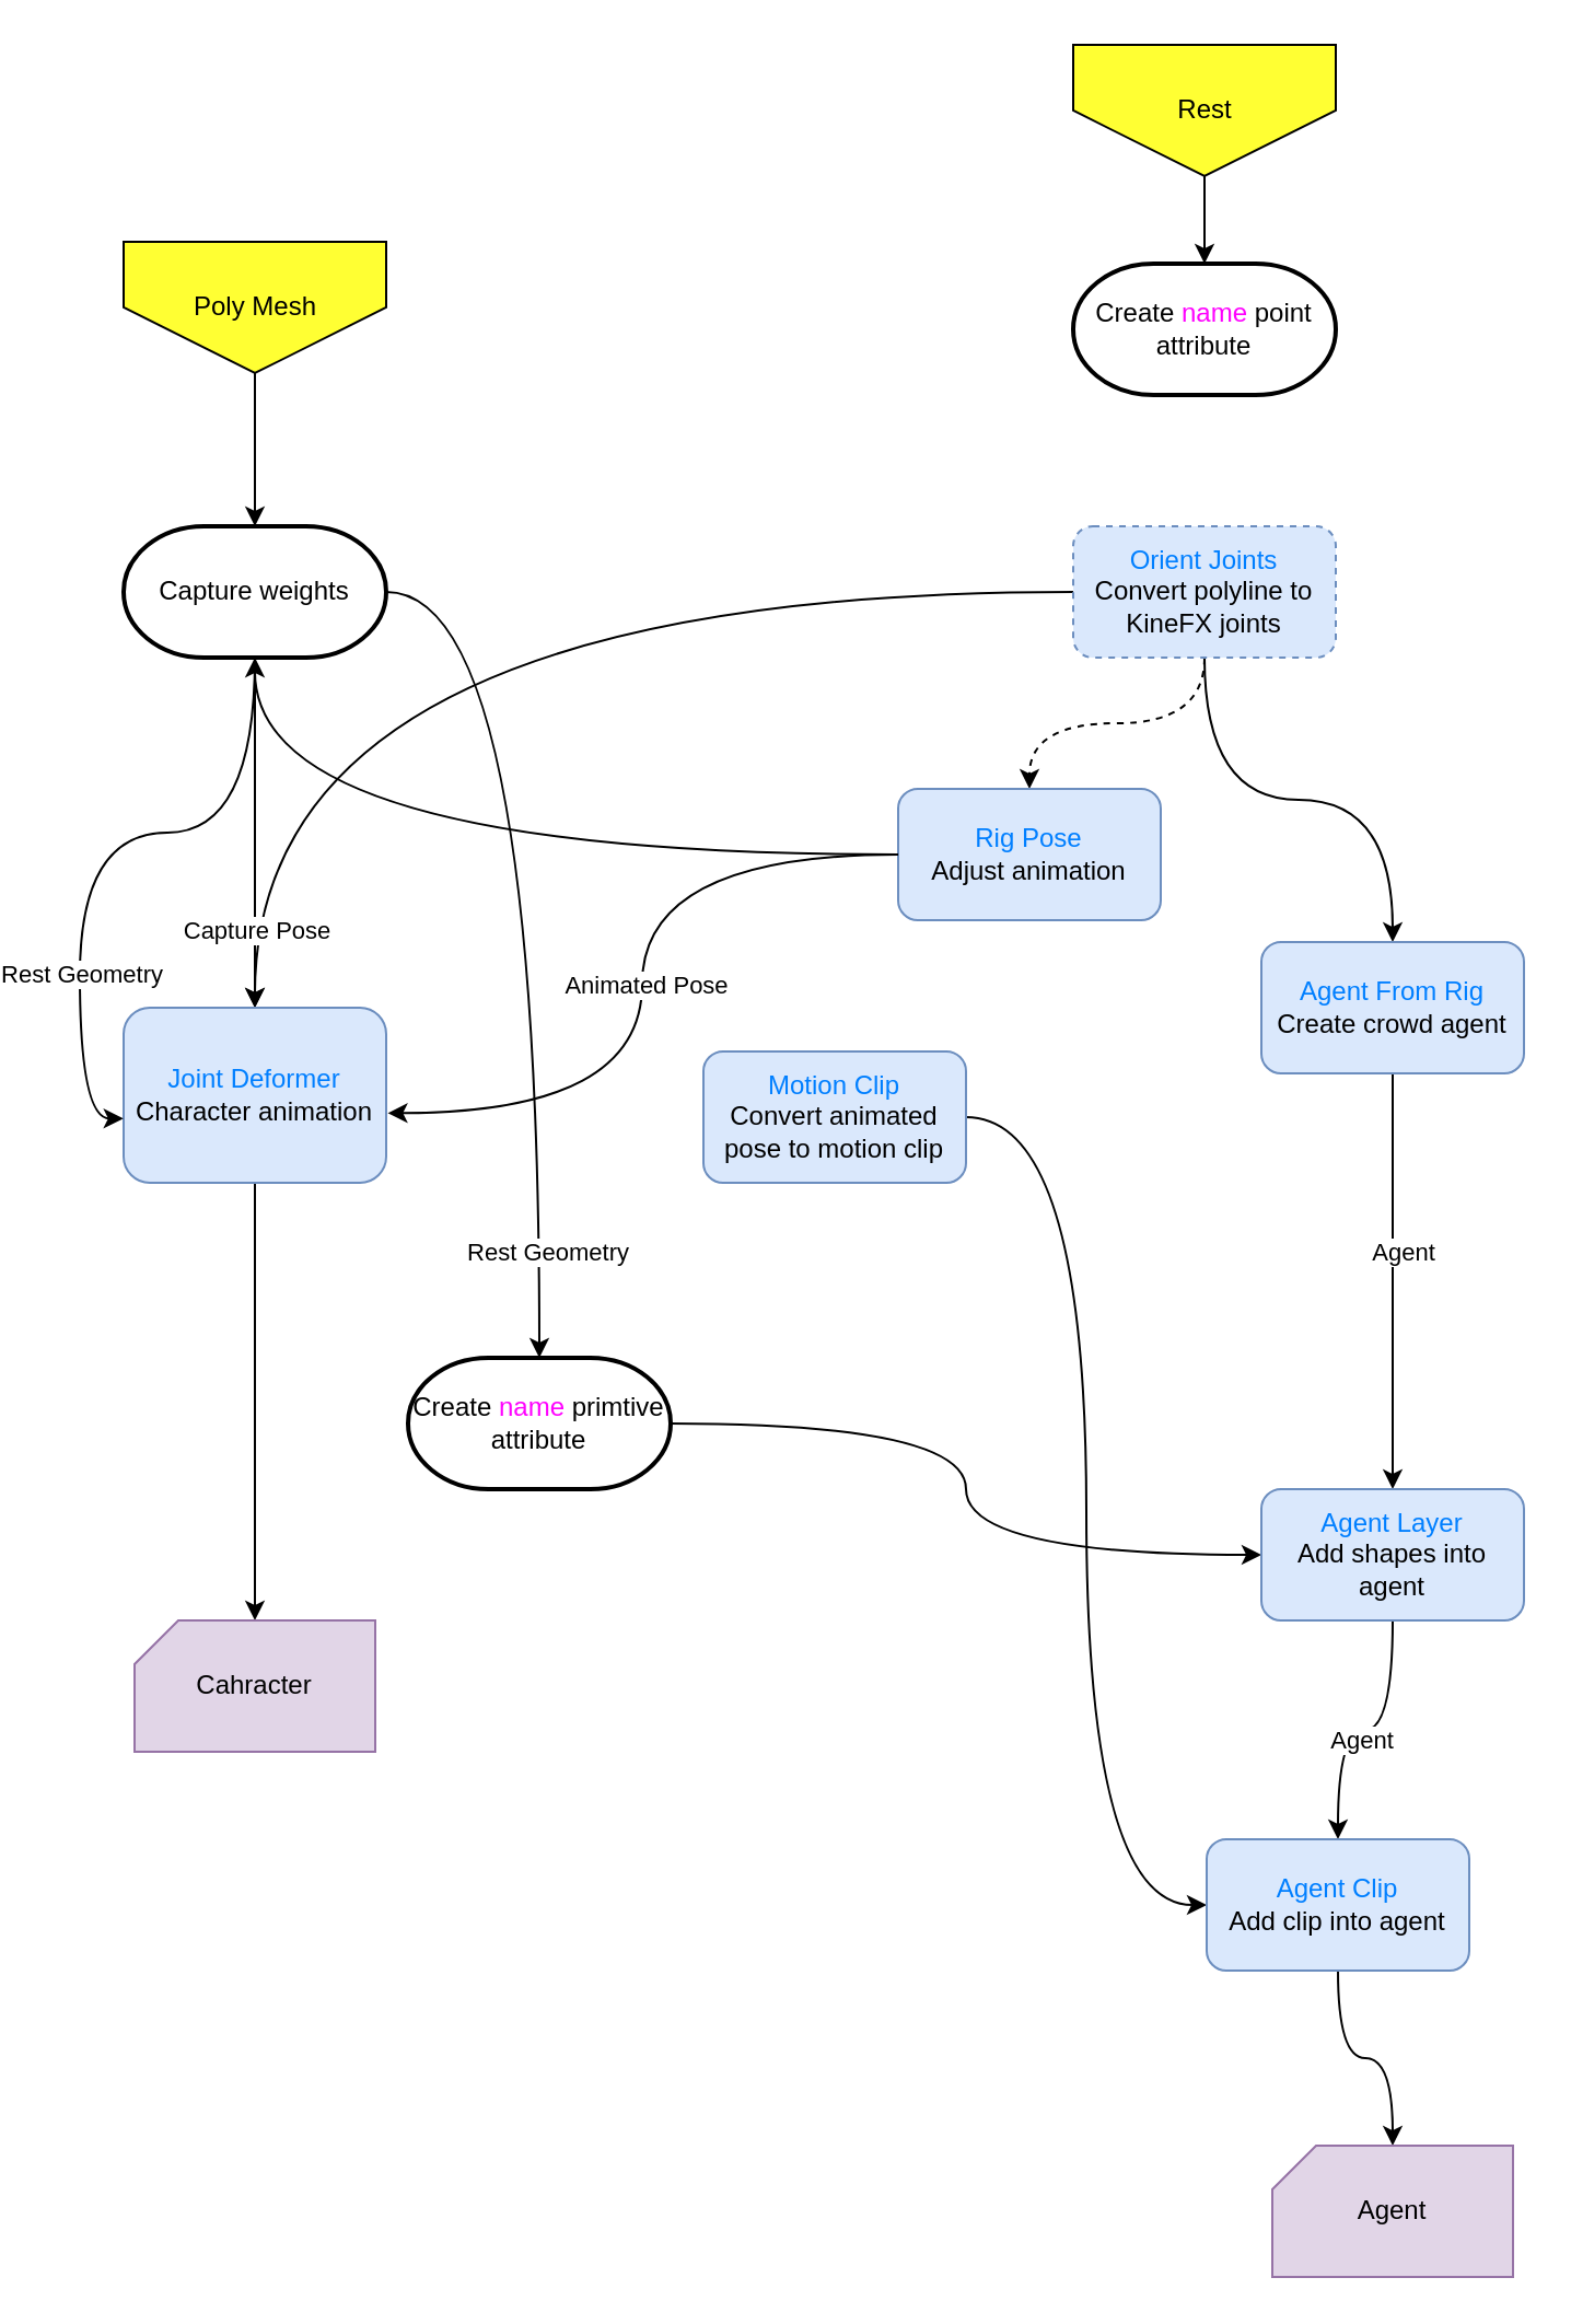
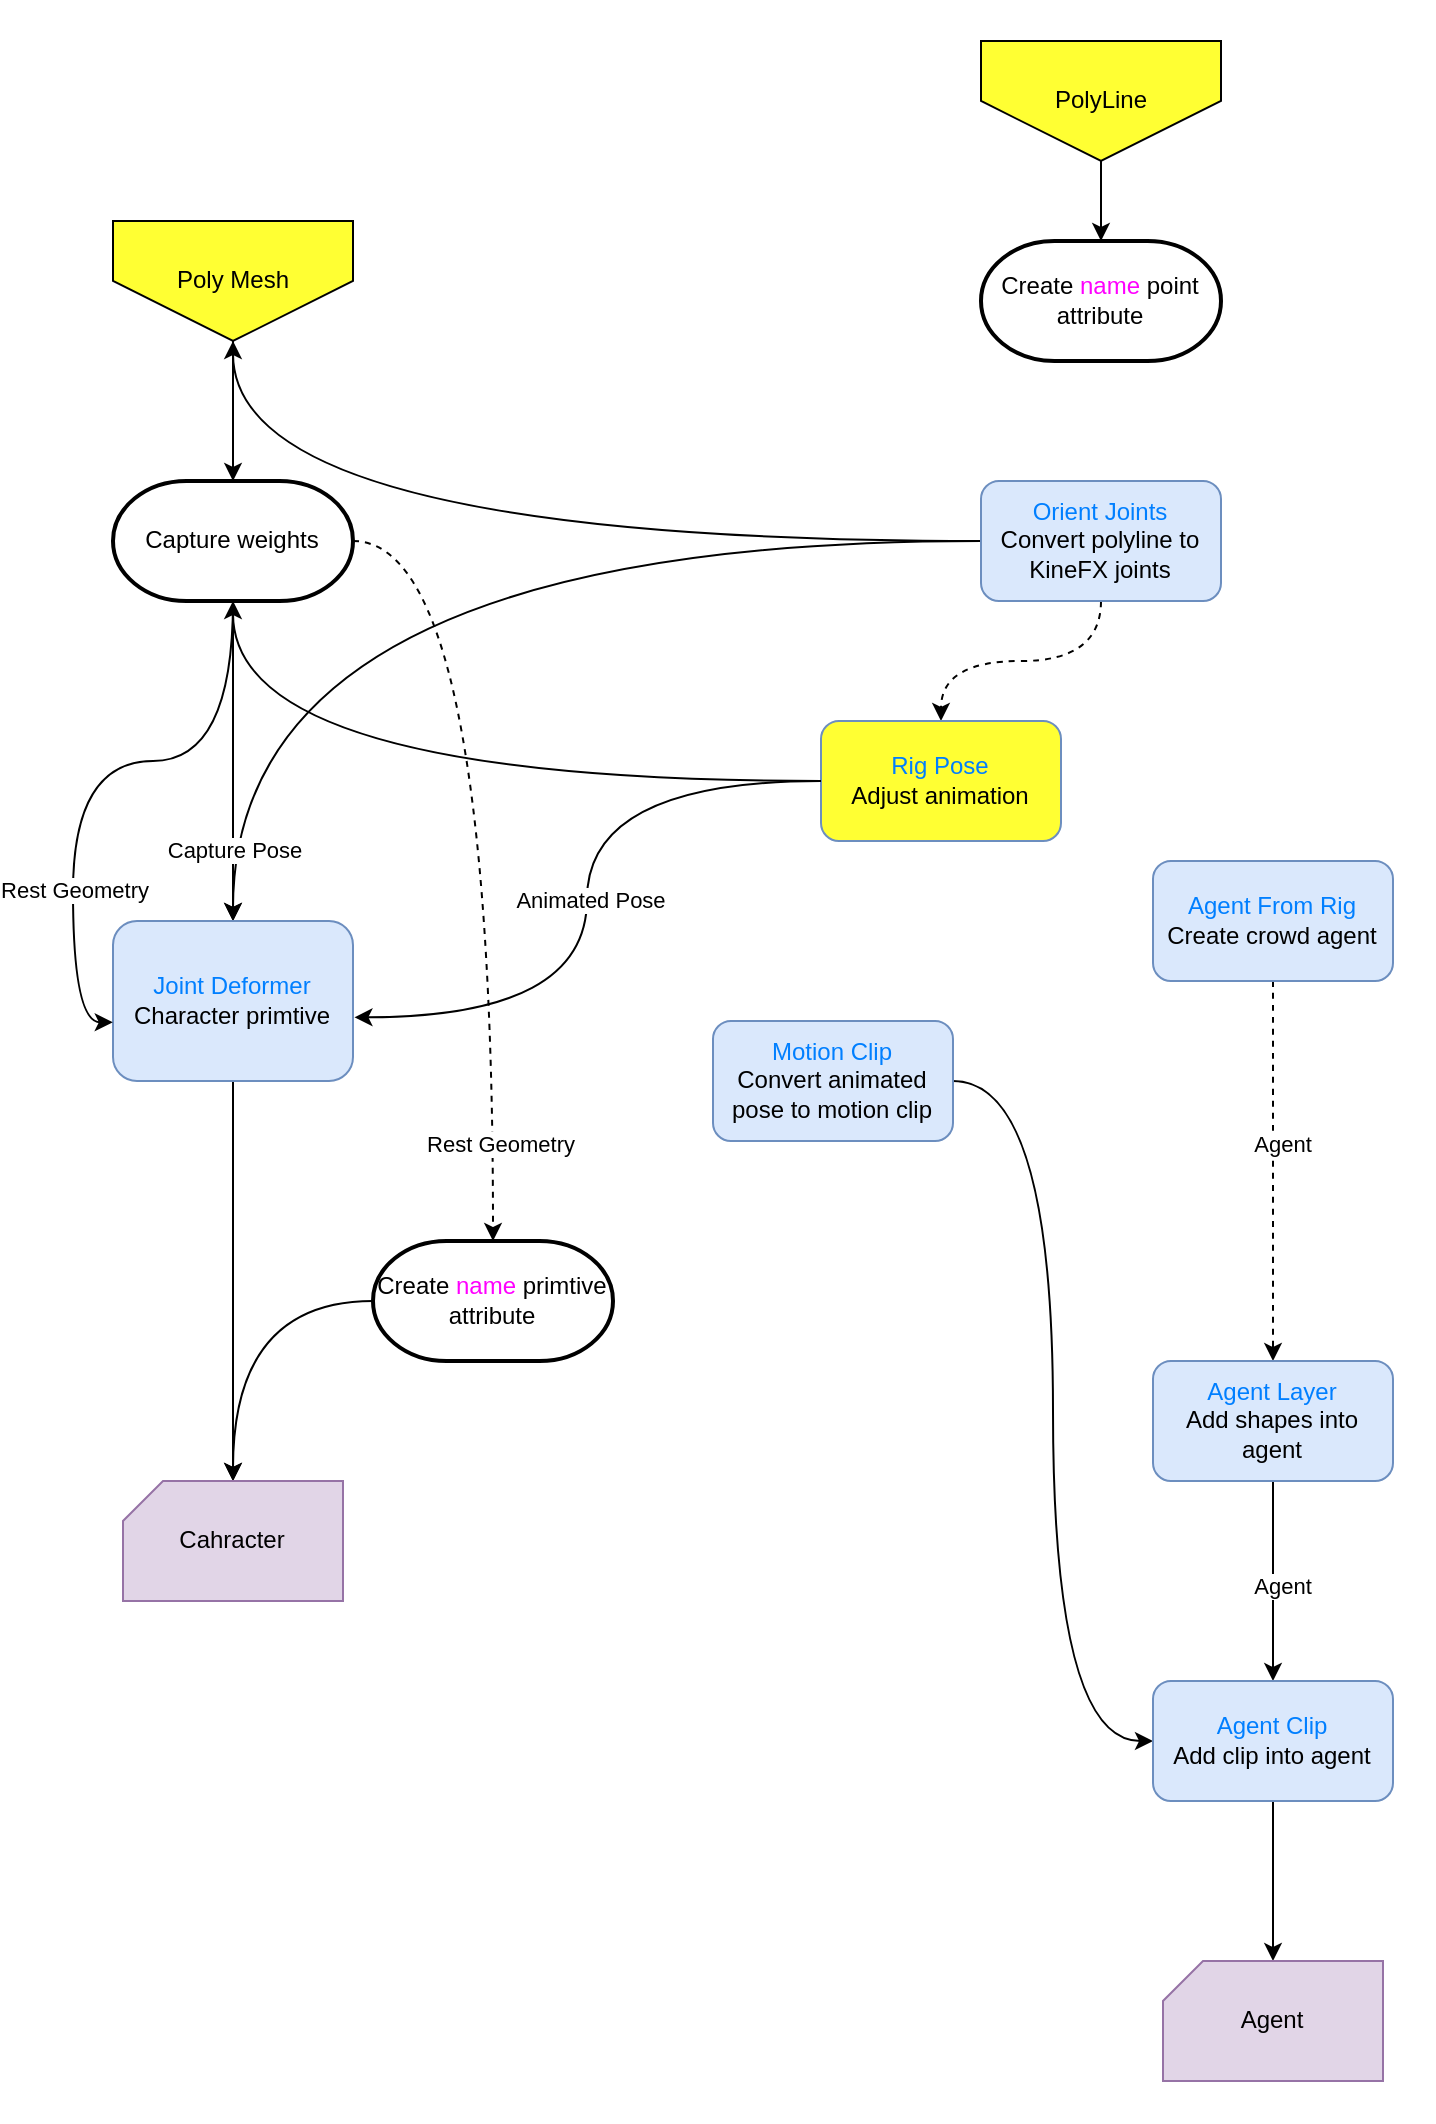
- <mxCell id="3" value="Rest" style="verticalLabelPosition=middle;verticalAlign=middle;html=1;shape=offPageConnector;rounded=0;size=0.5;labelPosition=center;align=center;labelBackgroundColor=none;fillColor=#FFFF33;" vertex="1" parent="1"><mxGeometry x="454" y="20" width="120" height="60" as="geometry" /></mxCell>
+ <mxCell id="3" value="PolyLine" style="verticalLabelPosition=middle;verticalAlign=middle;html=1;shape=offPageConnector;rounded=0;size=0.5;labelPosition=center;align=center;labelBackgroundColor=none;fillColor=#FFFF33;" vertex="1" parent="1"><mxGeometry x="454" y="20" width="120" height="60" as="geometry" /></mxCell>
- <mxCell id="8" value="&lt;font color=&quot;#007fff&quot;&gt;Orient Joints&lt;/font&gt;&lt;div&gt;Convert polyline to KineFX joints&lt;/div&gt;" style="rounded=1;whiteSpace=wrap;html=1;fillColor=#dae8fc;strokeColor=#6c8ebf;dashed=1;" vertex="1" parent="1"><mxGeometry x="454" y="240" width="120" height="60" as="geometry" /></mxCell>
+ <mxCell id="8" value="&lt;font color=&quot;#007fff&quot;&gt;Orient Joints&lt;/font&gt;&lt;div&gt;Convert polyline to KineFX joints&lt;/div&gt;" style="rounded=1;whiteSpace=wrap;html=1;fillColor=#dae8fc;strokeColor=#6c8ebf;" vertex="1" parent="1"><mxGeometry x="454" y="240" width="120" height="60" as="geometry" /></mxCell>
- <mxCell id="7" style="edgeStyle=orthogonalEdgeStyle;rounded=0;orthogonalLoop=1;jettySize=auto;html=1;curved=1;" edge="1" parent="1" source="8" target="30"><mxGeometry relative="1" as="geometry" /></mxCell>
+ <mxCell id="7" style="edgeStyle=orthogonalEdgeStyle;rounded=0;orthogonalLoop=1;jettySize=auto;html=1;curved=1;" edge="1" parent="1" source="8" target="12"><mxGeometry relative="1" as="geometry" /></mxCell>
- <mxCell id="10" value="&lt;font color=&quot;#007fff&quot;&gt;Rig Pose&lt;/font&gt;&lt;div&gt;Adjust animation&lt;/div&gt;" style="rounded=1;whiteSpace=wrap;html=1;fillColor=#dae8fc;strokeColor=#6c8ebf;" vertex="1" parent="1"><mxGeometry x="374" y="360" width="120" height="60" as="geometry" /></mxCell>
+ <mxCell id="10" value="&lt;font color=&quot;#007fff&quot;&gt;Rig Pose&lt;/font&gt;&lt;div&gt;Adjust animation&lt;/div&gt;" style="rounded=1;whiteSpace=wrap;html=1;fillColor=#ffff33;strokeColor=#6c8ebf;" vertex="1" parent="1"><mxGeometry x="374" y="360" width="120" height="60" as="geometry" /></mxCell>
- <mxCell id="15" style="edgeStyle=orthogonalEdgeStyle;rounded=0;orthogonalLoop=1;jettySize=auto;html=1;curved=1;" edge="1" parent="1" source="17" target="27"><mxGeometry relative="1" as="geometry" /></mxCell>
+ <mxCell id="15" style="edgeStyle=orthogonalEdgeStyle;rounded=0;orthogonalLoop=1;jettySize=auto;html=1;curved=1;dashed=1;" edge="1" parent="1" source="17" target="27"><mxGeometry relative="1" as="geometry" /></mxCell>
- <mxCell id="19" value="&lt;font color=&quot;#007fff&quot;&gt;Joint Deformer&lt;/font&gt;&lt;div&gt;Character animation&lt;/div&gt;" style="rounded=1;whiteSpace=wrap;html=1;fillColor=#dae8fc;strokeColor=#6c8ebf;" vertex="1" parent="1"><mxGeometry x="20" y="460" width="120" height="80" as="geometry" /></mxCell>
+ <mxCell id="19" value="&lt;font color=&quot;#007fff&quot;&gt;Joint Deformer&lt;/font&gt;&lt;div&gt;Character primtive&lt;/div&gt;" style="rounded=1;whiteSpace=wrap;html=1;fillColor=#dae8fc;strokeColor=#6c8ebf;" vertex="1" parent="1"><mxGeometry x="20" y="460" width="120" height="80" as="geometry" /></mxCell>
- <mxCell id="25" value="&lt;font color=&quot;#007fff&quot;&gt;Motion Clip&lt;/font&gt;&lt;div&gt;Convert animated pose to motion clip&lt;/div&gt;" style="rounded=1;whiteSpace=wrap;html=1;fillColor=#dae8fc;strokeColor=#6c8ebf;" vertex="1" parent="1"><mxGeometry x="285" y="480" width="120" height="60" as="geometry" /></mxCell>
+ <mxCell id="25" value="&lt;font color=&quot;#007fff&quot;&gt;Motion Clip&lt;/font&gt;&lt;div&gt;Convert animated pose to motion clip&lt;/div&gt;" style="rounded=1;whiteSpace=wrap;html=1;fillColor=#dae8fc;strokeColor=#6c8ebf;" vertex="1" parent="1"><mxGeometry x="320" y="510" width="120" height="60" as="geometry" /></mxCell>
- <mxCell id="28" style="edgeStyle=orthogonalEdgeStyle;rounded=0;orthogonalLoop=1;jettySize=auto;html=1;curved=1;" edge="1" parent="1" source="30" target="33"><mxGeometry relative="1" as="geometry" /></mxCell>
+ <mxCell id="28" style="edgeStyle=orthogonalEdgeStyle;rounded=0;orthogonalLoop=1;jettySize=auto;html=1;curved=1;dashed=1;" edge="1" parent="1" source="30" target="33"><mxGeometry relative="1" as="geometry" /></mxCell>
- <mxCell id="26" style="edgeStyle=orthogonalEdgeStyle;rounded=0;orthogonalLoop=1;jettySize=auto;html=1;curved=1;" edge="1" parent="1" source="27" target="33"><mxGeometry relative="1" as="geometry" /></mxCell>
+ <mxCell id="26" style="edgeStyle=orthogonalEdgeStyle;rounded=0;orthogonalLoop=1;jettySize=auto;html=1;curved=1;" edge="1" parent="1" source="27" target="37"><mxGeometry relative="1" as="geometry" /></mxCell>
- <mxCell id="35" value="&lt;font color=&quot;#007fff&quot;&gt;Agent Clip&lt;/font&gt;&lt;div&gt;Add clip into agent&lt;/div&gt;" style="rounded=1;whiteSpace=wrap;html=1;fillColor=#dae8fc;strokeColor=#6c8ebf;" vertex="1" parent="1"><mxGeometry x="515" y="840" width="120" height="60" as="geometry" /></mxCell>
+ <mxCell id="35" value="&lt;font color=&quot;#007fff&quot;&gt;Agent Clip&lt;/font&gt;&lt;div&gt;Add clip into agent&lt;/div&gt;" style="rounded=1;whiteSpace=wrap;html=1;fillColor=#dae8fc;strokeColor=#6c8ebf;" vertex="1" parent="1"><mxGeometry x="540" y="840" width="120" height="60" as="geometry" /></mxCell>
